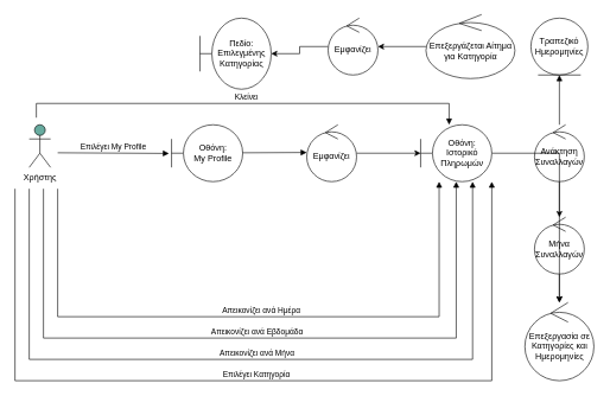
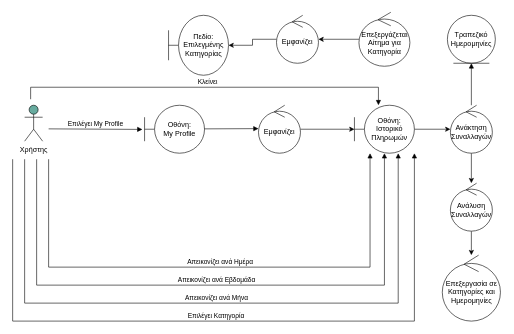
- <mxCell id="22" value="Επεξεργάζεται Αίτημα για Κατηγορία" style="ellipse;shape=umlControl;whiteSpace=wrap;html=1;" vertex="1" parent="1"><mxGeometry x="597.5" y="20" width="125" height="90" as="geometry" /></mxCell>
+ <mxCell id="22" value="Επεξεργάζεται Αίτημα για Κατηγορία" style="ellipse;shape=umlControl;whiteSpace=wrap;html=1;" vertex="1" parent="1"><mxGeometry x="597.5" y="20" width="85" height="90" as="geometry" /></mxCell>
- <mxCell id="15" value="" style="edgeStyle=orthogonalEdgeStyle;rounded=0;orthogonalLoop=1;jettySize=auto;html=1;" edge="1" parent="1" source="16" target="12"><mxGeometry relative="1" as="geometry" /></mxCell>
+ <mxCell id="15" value="" style="edgeStyle=orthogonalEdgeStyle;rounded=0;orthogonalLoop=1;jettySize=auto;html=1;" edge="1" parent="1" source="16" target="6"><mxGeometry relative="1" as="geometry" /></mxCell>
- <mxCell id="11" value="Μήνα Συναλλαγών" style="ellipse;shape=umlControl;whiteSpace=wrap;html=1;" vertex="1" parent="1"><mxGeometry x="750" y="305" width="70" height="80" as="geometry" /></mxCell>
+ <mxCell id="11" value="Ανάλυση Συναλλαγών" style="ellipse;shape=umlControl;whiteSpace=wrap;html=1;" vertex="1" parent="1"><mxGeometry x="750" y="305" width="70" height="80" as="geometry" /></mxCell>
